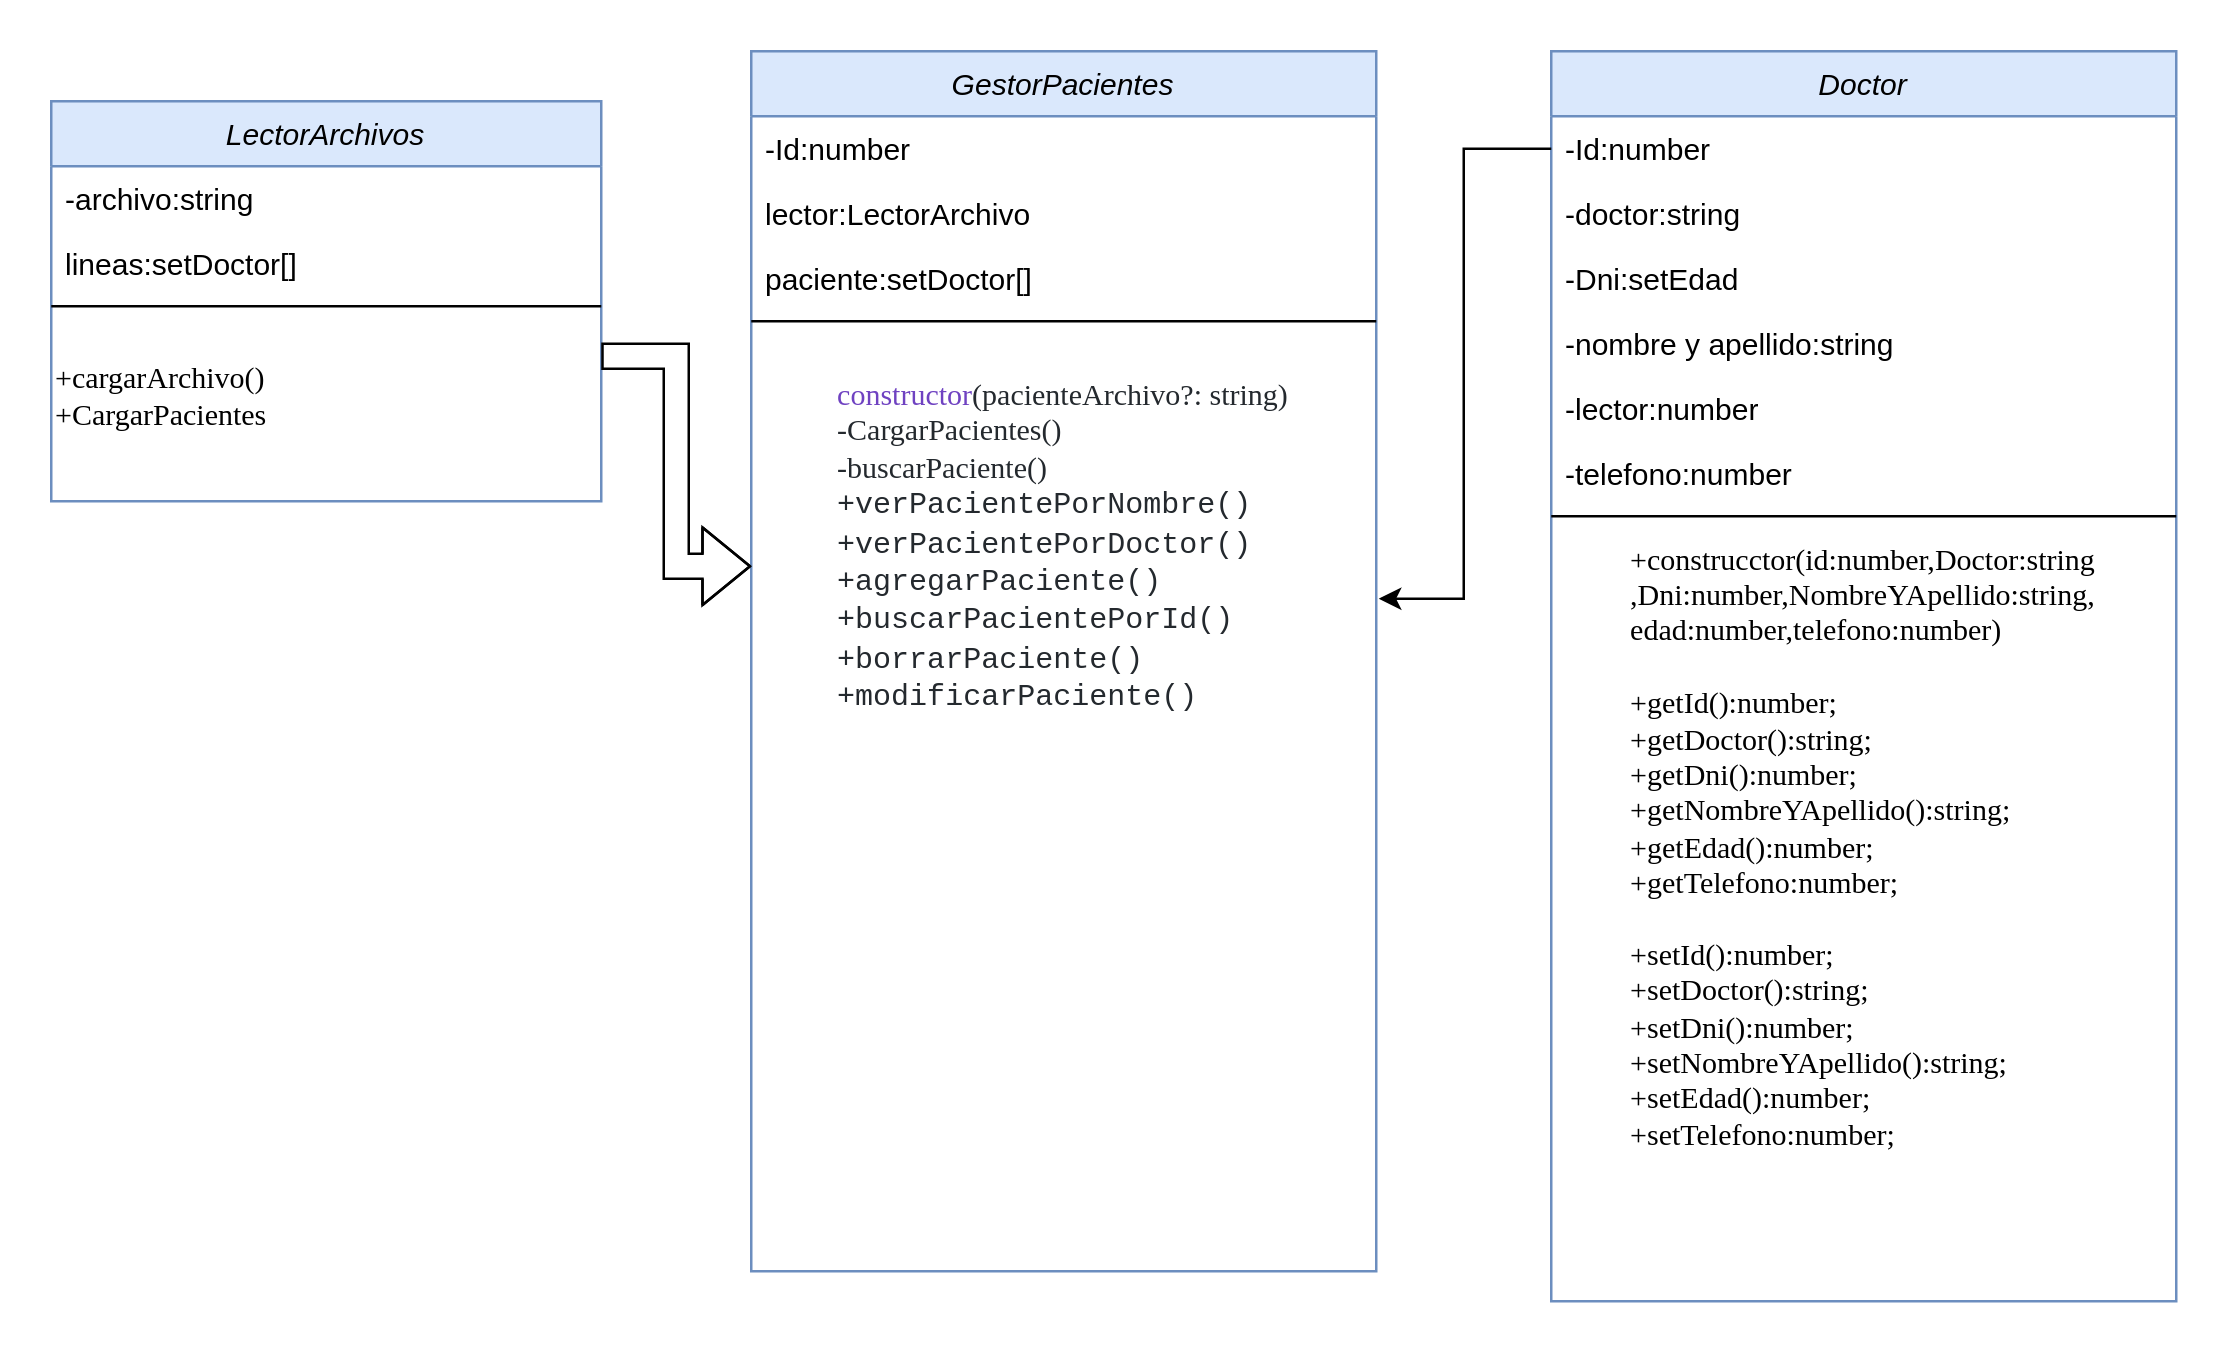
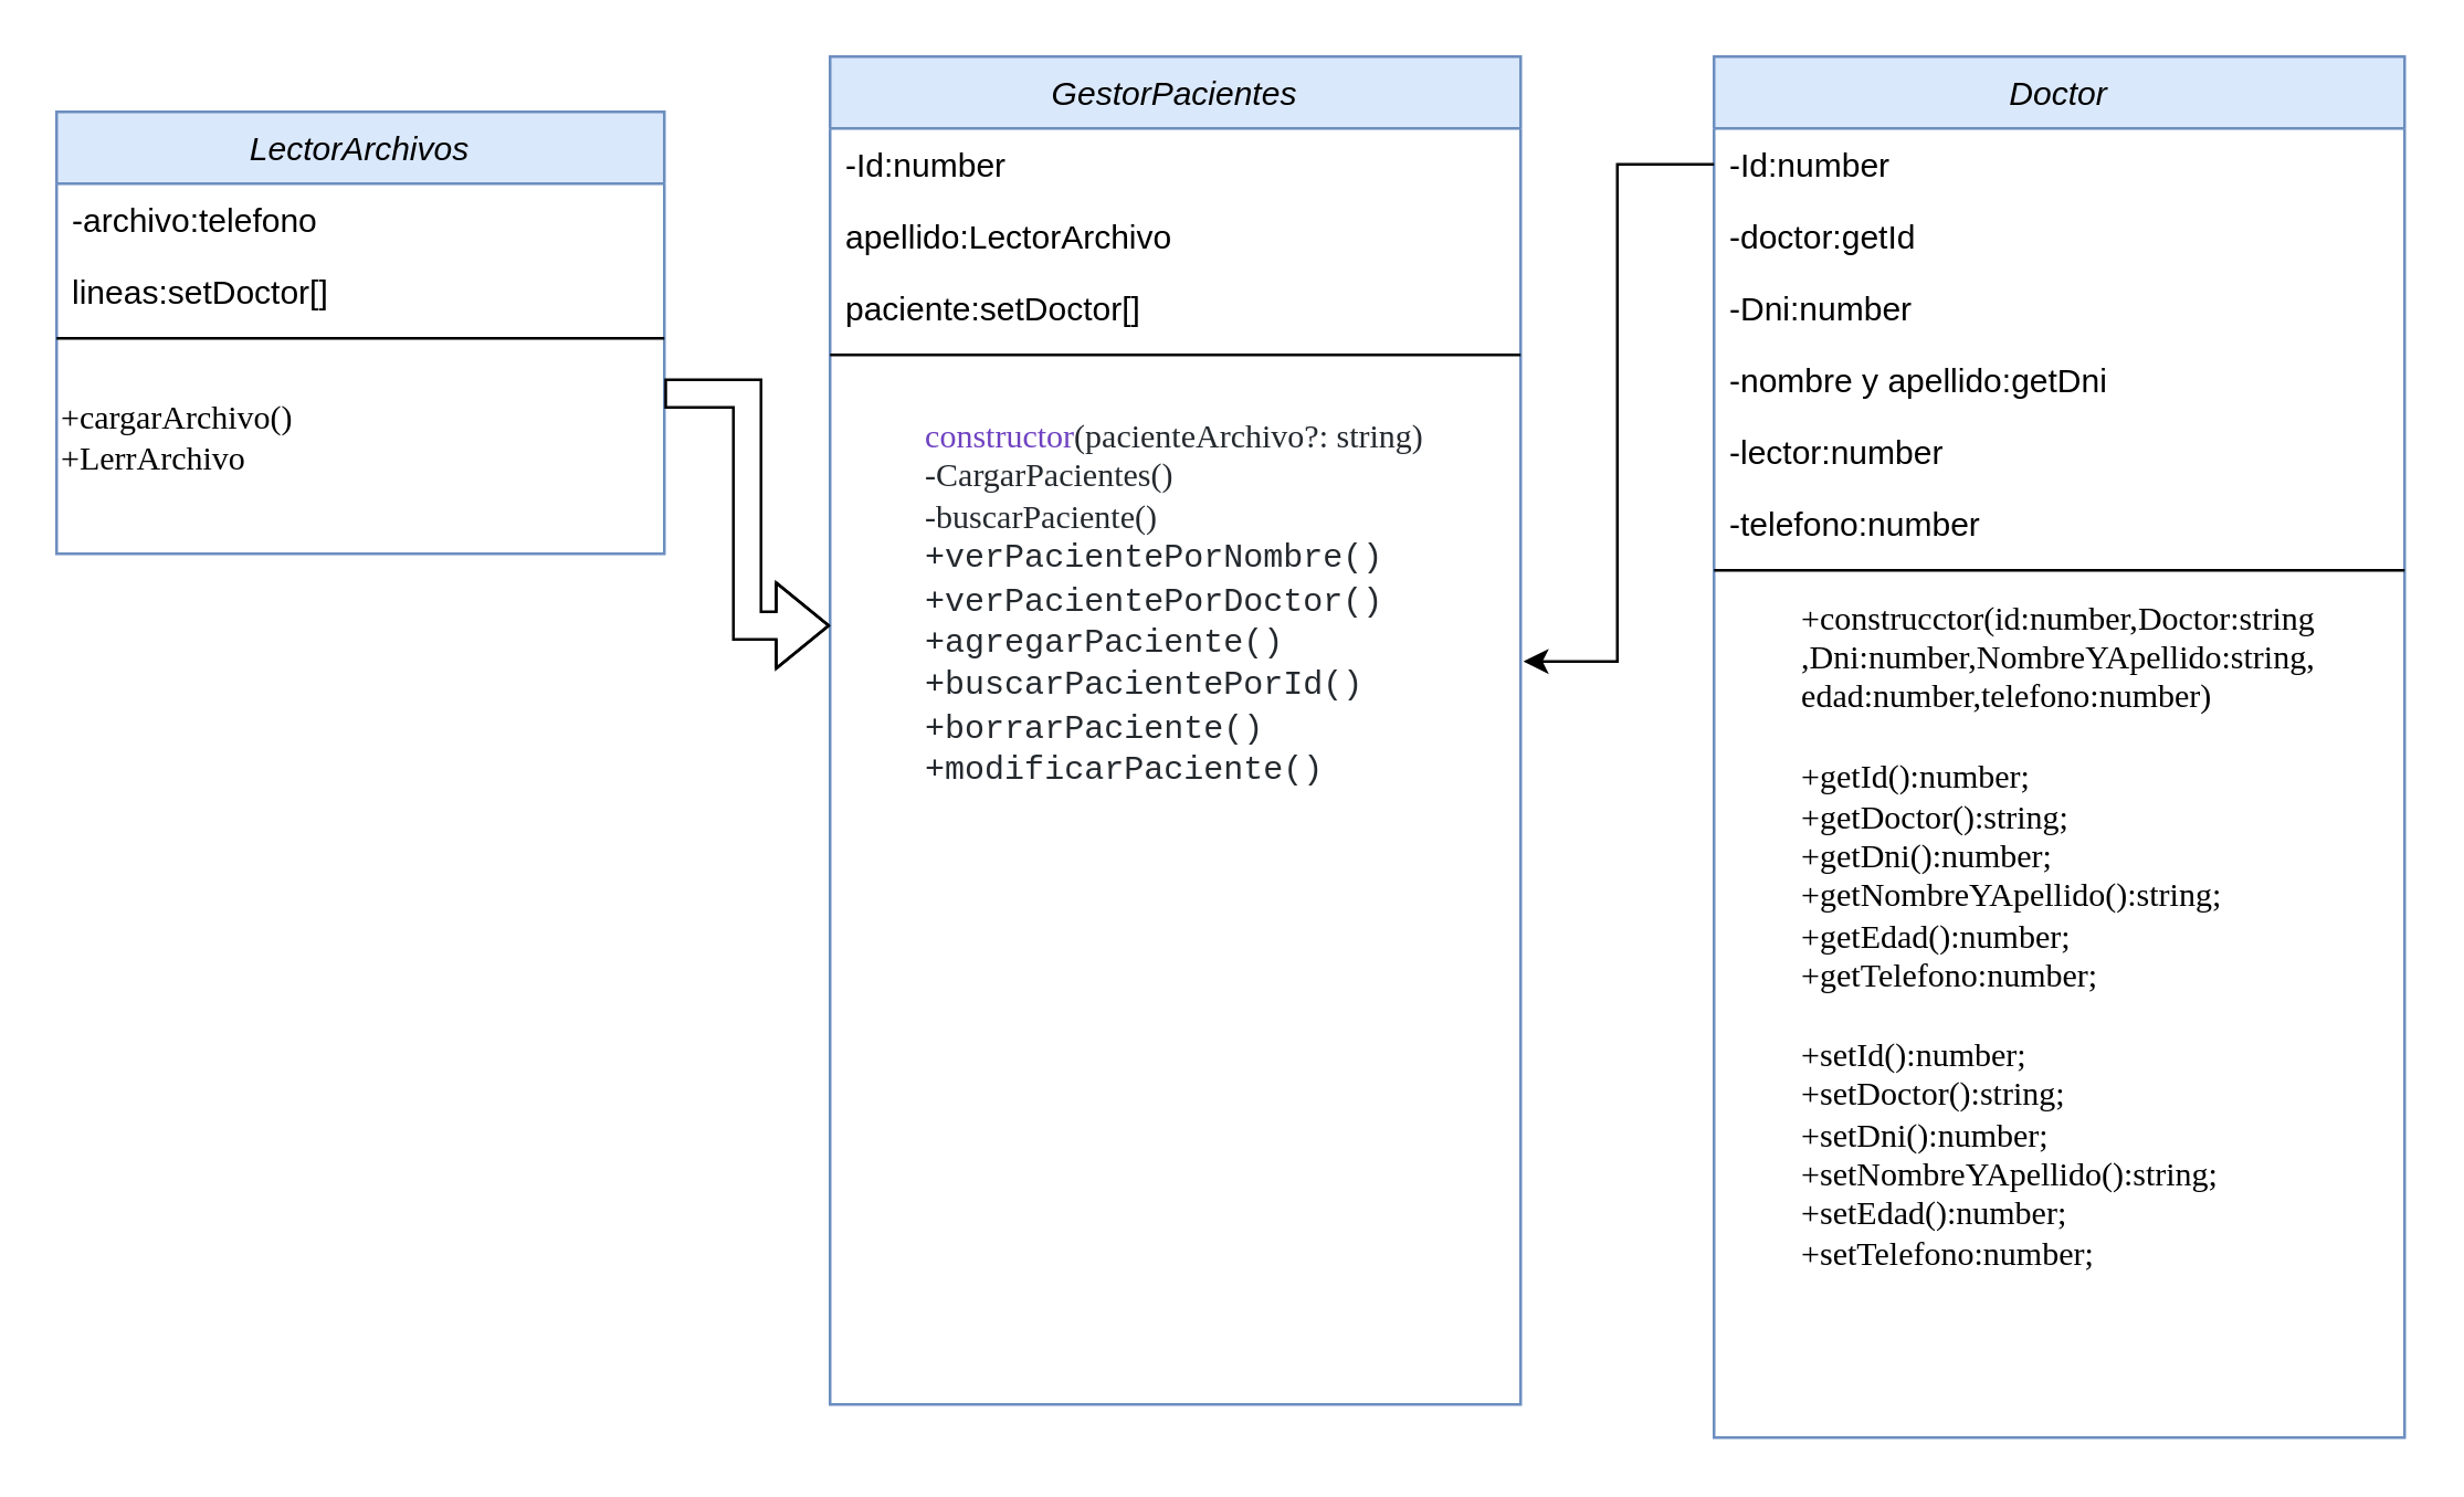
- <mxCell id="3" value="-archivo:string" style="text;align=left;verticalAlign=top;spacingLeft=4;spacingRight=4;overflow=hidden;rotatable=0;points=[[0,0.5],[1,0.5]];portConstraint=eastwest;" vertex="1" parent="2"><mxGeometry y="26" width="220" height="26" as="geometry" /></mxCell>
+ <mxCell id="3" value="-archivo:telefono" style="text;align=left;verticalAlign=top;spacingLeft=4;spacingRight=4;overflow=hidden;rotatable=0;points=[[0,0.5],[1,0.5]];portConstraint=eastwest;" vertex="1" parent="2"><mxGeometry y="26" width="220" height="26" as="geometry" /></mxCell>
- <mxCell id="9" value="lector:LectorArchivo" style="text;align=left;verticalAlign=top;spacingLeft=4;spacingRight=4;overflow=hidden;rotatable=0;points=[[0,0.5],[1,0.5]];portConstraint=eastwest;rounded=0;shadow=0;html=0;" vertex="1" parent="7"><mxGeometry y="52" width="250" height="26" as="geometry" /></mxCell>
+ <mxCell id="9" value="apellido:LectorArchivo" style="text;align=left;verticalAlign=top;spacingLeft=4;spacingRight=4;overflow=hidden;rotatable=0;points=[[0,0.5],[1,0.5]];portConstraint=eastwest;rounded=0;shadow=0;html=0;" vertex="1" parent="7"><mxGeometry y="52" width="250" height="26" as="geometry" /></mxCell>
- <mxCell id="15" value="-doctor:string" style="text;align=left;verticalAlign=top;spacingLeft=4;spacingRight=4;overflow=hidden;rotatable=0;points=[[0,0.5],[1,0.5]];portConstraint=eastwest;rounded=0;shadow=0;html=0;" parent="13" vertex="1"><mxGeometry y="52" width="250" height="26" as="geometry" /></mxCell>
+ <mxCell id="15" value="-doctor:getId" style="text;align=left;verticalAlign=top;spacingLeft=4;spacingRight=4;overflow=hidden;rotatable=0;points=[[0,0.5],[1,0.5]];portConstraint=eastwest;rounded=0;shadow=0;html=0;" parent="13" vertex="1"><mxGeometry y="52" width="250" height="26" as="geometry" /></mxCell>
- <mxCell id="16" value="-Dni:setEdad" style="text;align=left;verticalAlign=top;spacingLeft=4;spacingRight=4;overflow=hidden;rotatable=0;points=[[0,0.5],[1,0.5]];portConstraint=eastwest;rounded=0;shadow=0;html=0;" parent="13" vertex="1"><mxGeometry y="78" width="250" height="26" as="geometry" /></mxCell>
+ <mxCell id="16" value="-Dni:number" style="text;align=left;verticalAlign=top;spacingLeft=4;spacingRight=4;overflow=hidden;rotatable=0;points=[[0,0.5],[1,0.5]];portConstraint=eastwest;rounded=0;shadow=0;html=0;" parent="13" vertex="1"><mxGeometry y="78" width="250" height="26" as="geometry" /></mxCell>
- <mxCell id="17" value="-nombre y apellido:string" style="text;align=left;verticalAlign=top;spacingLeft=4;spacingRight=4;overflow=hidden;rotatable=0;points=[[0,0.5],[1,0.5]];portConstraint=eastwest;rounded=0;shadow=0;html=0;" vertex="1" parent="13"><mxGeometry y="104" width="250" height="26" as="geometry" /></mxCell>
+ <mxCell id="17" value="-nombre y apellido:getDni" style="text;align=left;verticalAlign=top;spacingLeft=4;spacingRight=4;overflow=hidden;rotatable=0;points=[[0,0.5],[1,0.5]];portConstraint=eastwest;rounded=0;shadow=0;html=0;" vertex="1" parent="13"><mxGeometry y="104" width="250" height="26" as="geometry" /></mxCell>
- <mxCell id="6" value="+cargarArchivo()&lt;br&gt;&lt;div style=&quot;&quot;&gt;&lt;span&gt;+CargarPacientes&lt;/span&gt;&lt;/div&gt;" style="text;html=1;strokeColor=none;fillColor=none;align=left;verticalAlign=middle;whiteSpace=wrap;rounded=0;fontFamily=Verdana;" vertex="1" parent="2"><mxGeometry y="86" width="220" height="64" as="geometry" /></mxCell>
+ <mxCell id="6" value="+cargarArchivo()&lt;br&gt;&lt;div style=&quot;&quot;&gt;&lt;span&gt;+LerrArchivo&lt;/span&gt;&lt;/div&gt;" style="text;html=1;strokeColor=none;fillColor=none;align=left;verticalAlign=middle;whiteSpace=wrap;rounded=0;fontFamily=Verdana;" vertex="1" parent="2"><mxGeometry y="86" width="220" height="64" as="geometry" /></mxCell>
